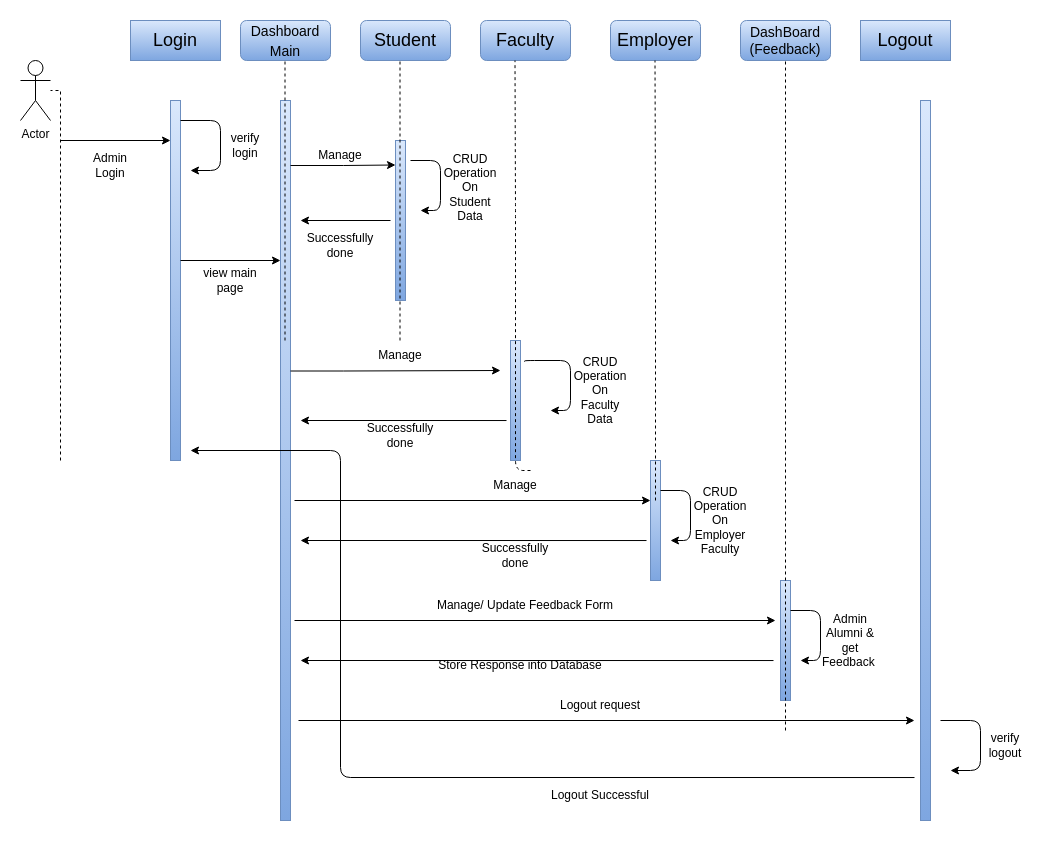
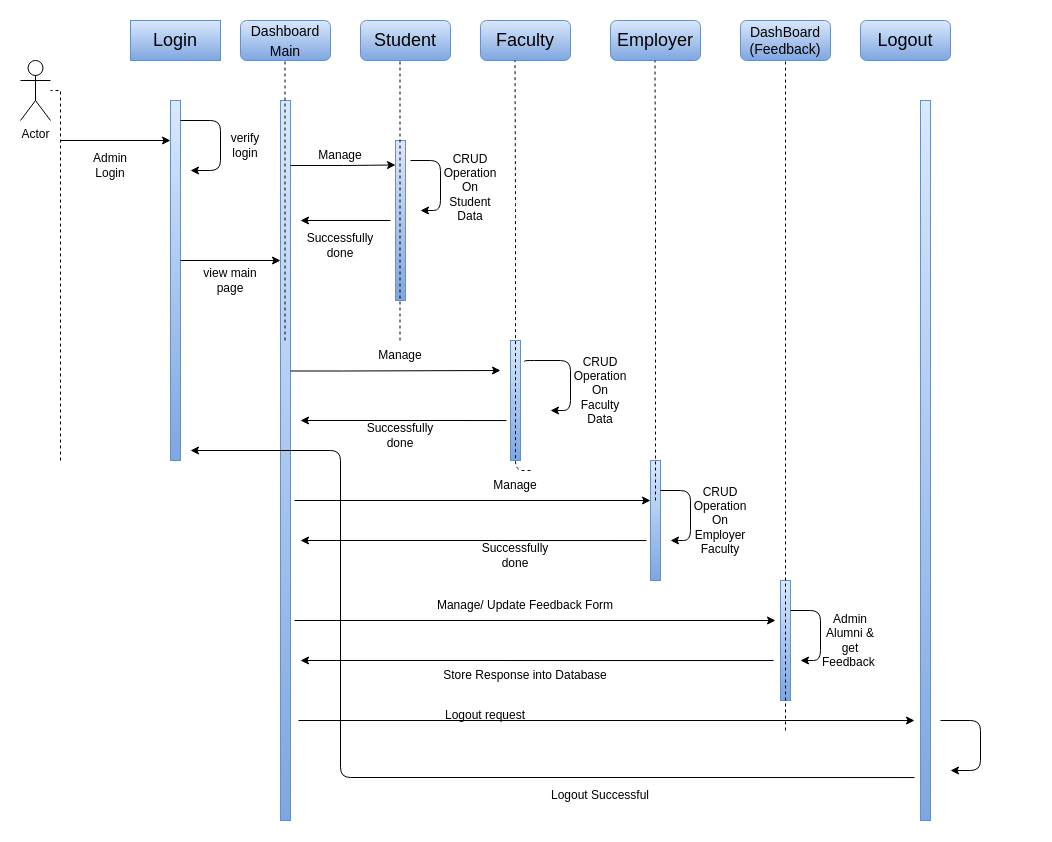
- <mxCell id="11" value="&lt;span style=&quot;font-size: 18px&quot;&gt;Logout&lt;/span&gt;" style="whiteSpace=wrap;html=1;gradientColor=#7ea6e0;fillColor=#dae8fc;strokeColor=#6c8ebf;rounded=0;" parent="1" vertex="1"><mxGeometry x="860" y="20" width="90" height="40" as="geometry" /></mxCell>
+ <mxCell id="11" value="&lt;span style=&quot;font-size: 18px&quot;&gt;Logout&lt;/span&gt;" style="rounded=1;whiteSpace=wrap;html=1;gradientColor=#7ea6e0;fillColor=#dae8fc;strokeColor=#6c8ebf;" parent="1" vertex="1"><mxGeometry x="860" y="20" width="90" height="40" as="geometry" /></mxCell>
- <mxCell id="50" value="Store Response into Database" style="text;html=1;strokeColor=none;fillColor=none;align=center;verticalAlign=middle;whiteSpace=wrap;rounded=0;" parent="1" vertex="1"><mxGeometry x="430" y="650" width="180" height="30" as="geometry" /></mxCell>
+ <mxCell id="50" value="Store Response into Database" style="text;html=1;strokeColor=none;fillColor=none;align=center;verticalAlign=middle;whiteSpace=wrap;rounded=0;" parent="1" vertex="1"><mxGeometry x="435" y="660" width="180" height="30" as="geometry" /></mxCell>
- <mxCell id="55" value="Logout request" style="text;html=1;strokeColor=none;fillColor=none;align=center;verticalAlign=middle;whiteSpace=wrap;rounded=0;" parent="1" vertex="1"><mxGeometry x="510" y="690" width="180" height="30" as="geometry" /></mxCell>
+ <mxCell id="55" value="Logout request" style="text;html=1;strokeColor=none;fillColor=none;align=center;verticalAlign=middle;whiteSpace=wrap;rounded=0;" parent="1" vertex="1"><mxGeometry x="395" y="700" width="180" height="30" as="geometry" /></mxCell>
- <mxCell id="57" value="verify&lt;br&gt;logout" style="text;html=1;strokeColor=none;fillColor=none;align=center;verticalAlign=middle;whiteSpace=wrap;rounded=0;" parent="1" vertex="1"><mxGeometry x="980" y="730" width="50" height="30" as="geometry" /></mxCell>
